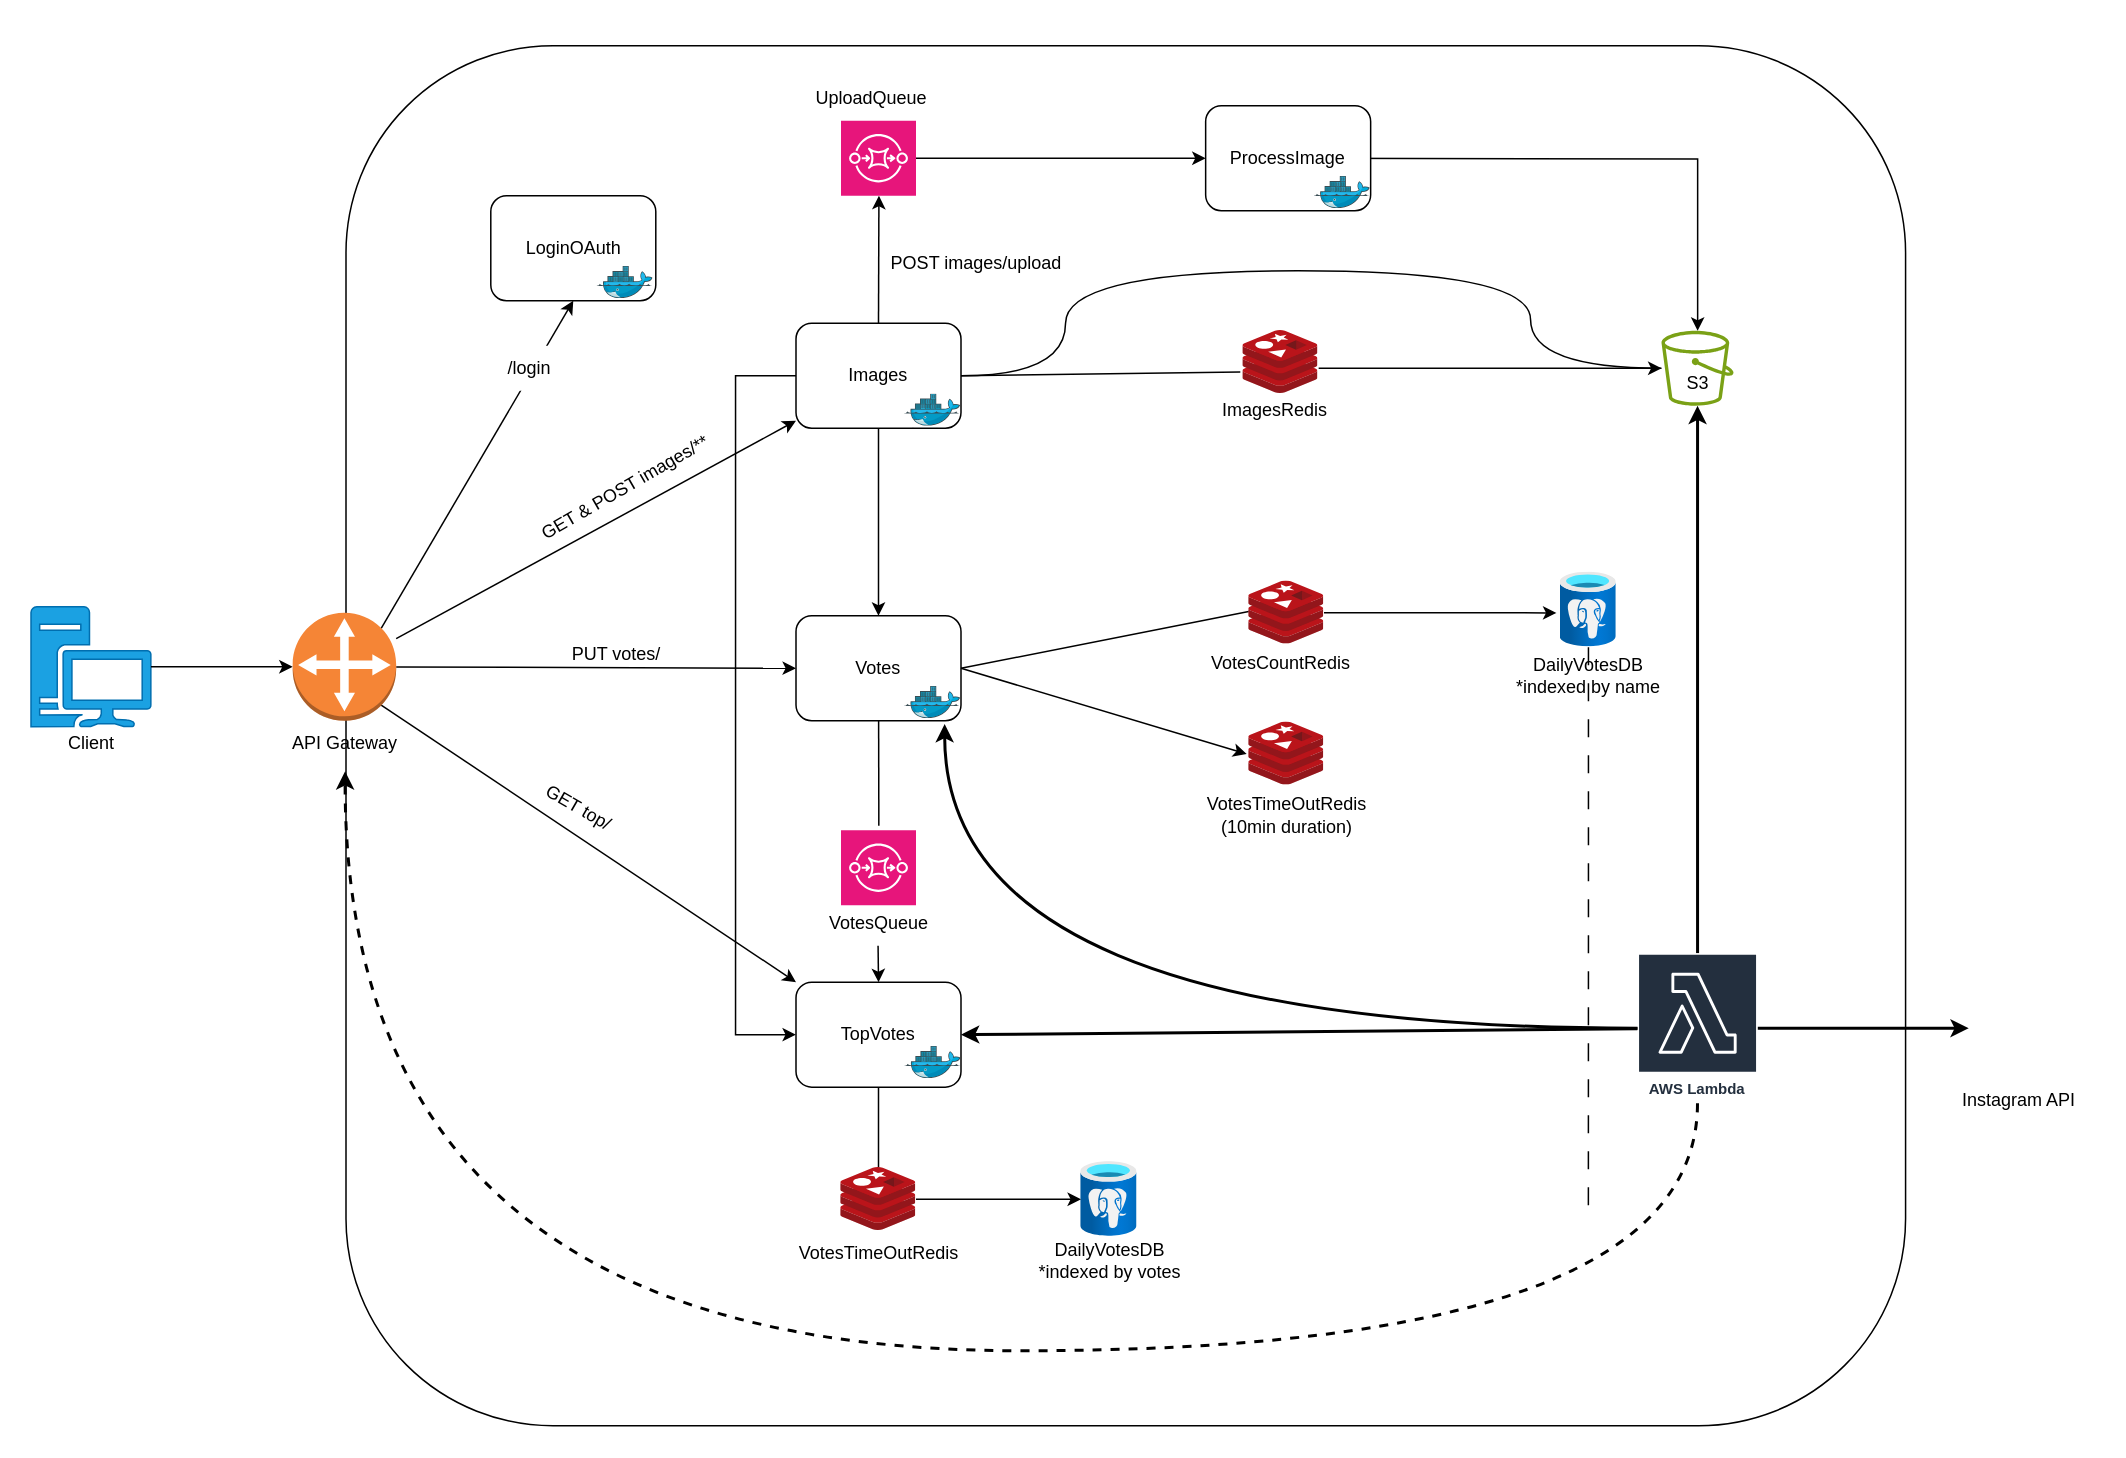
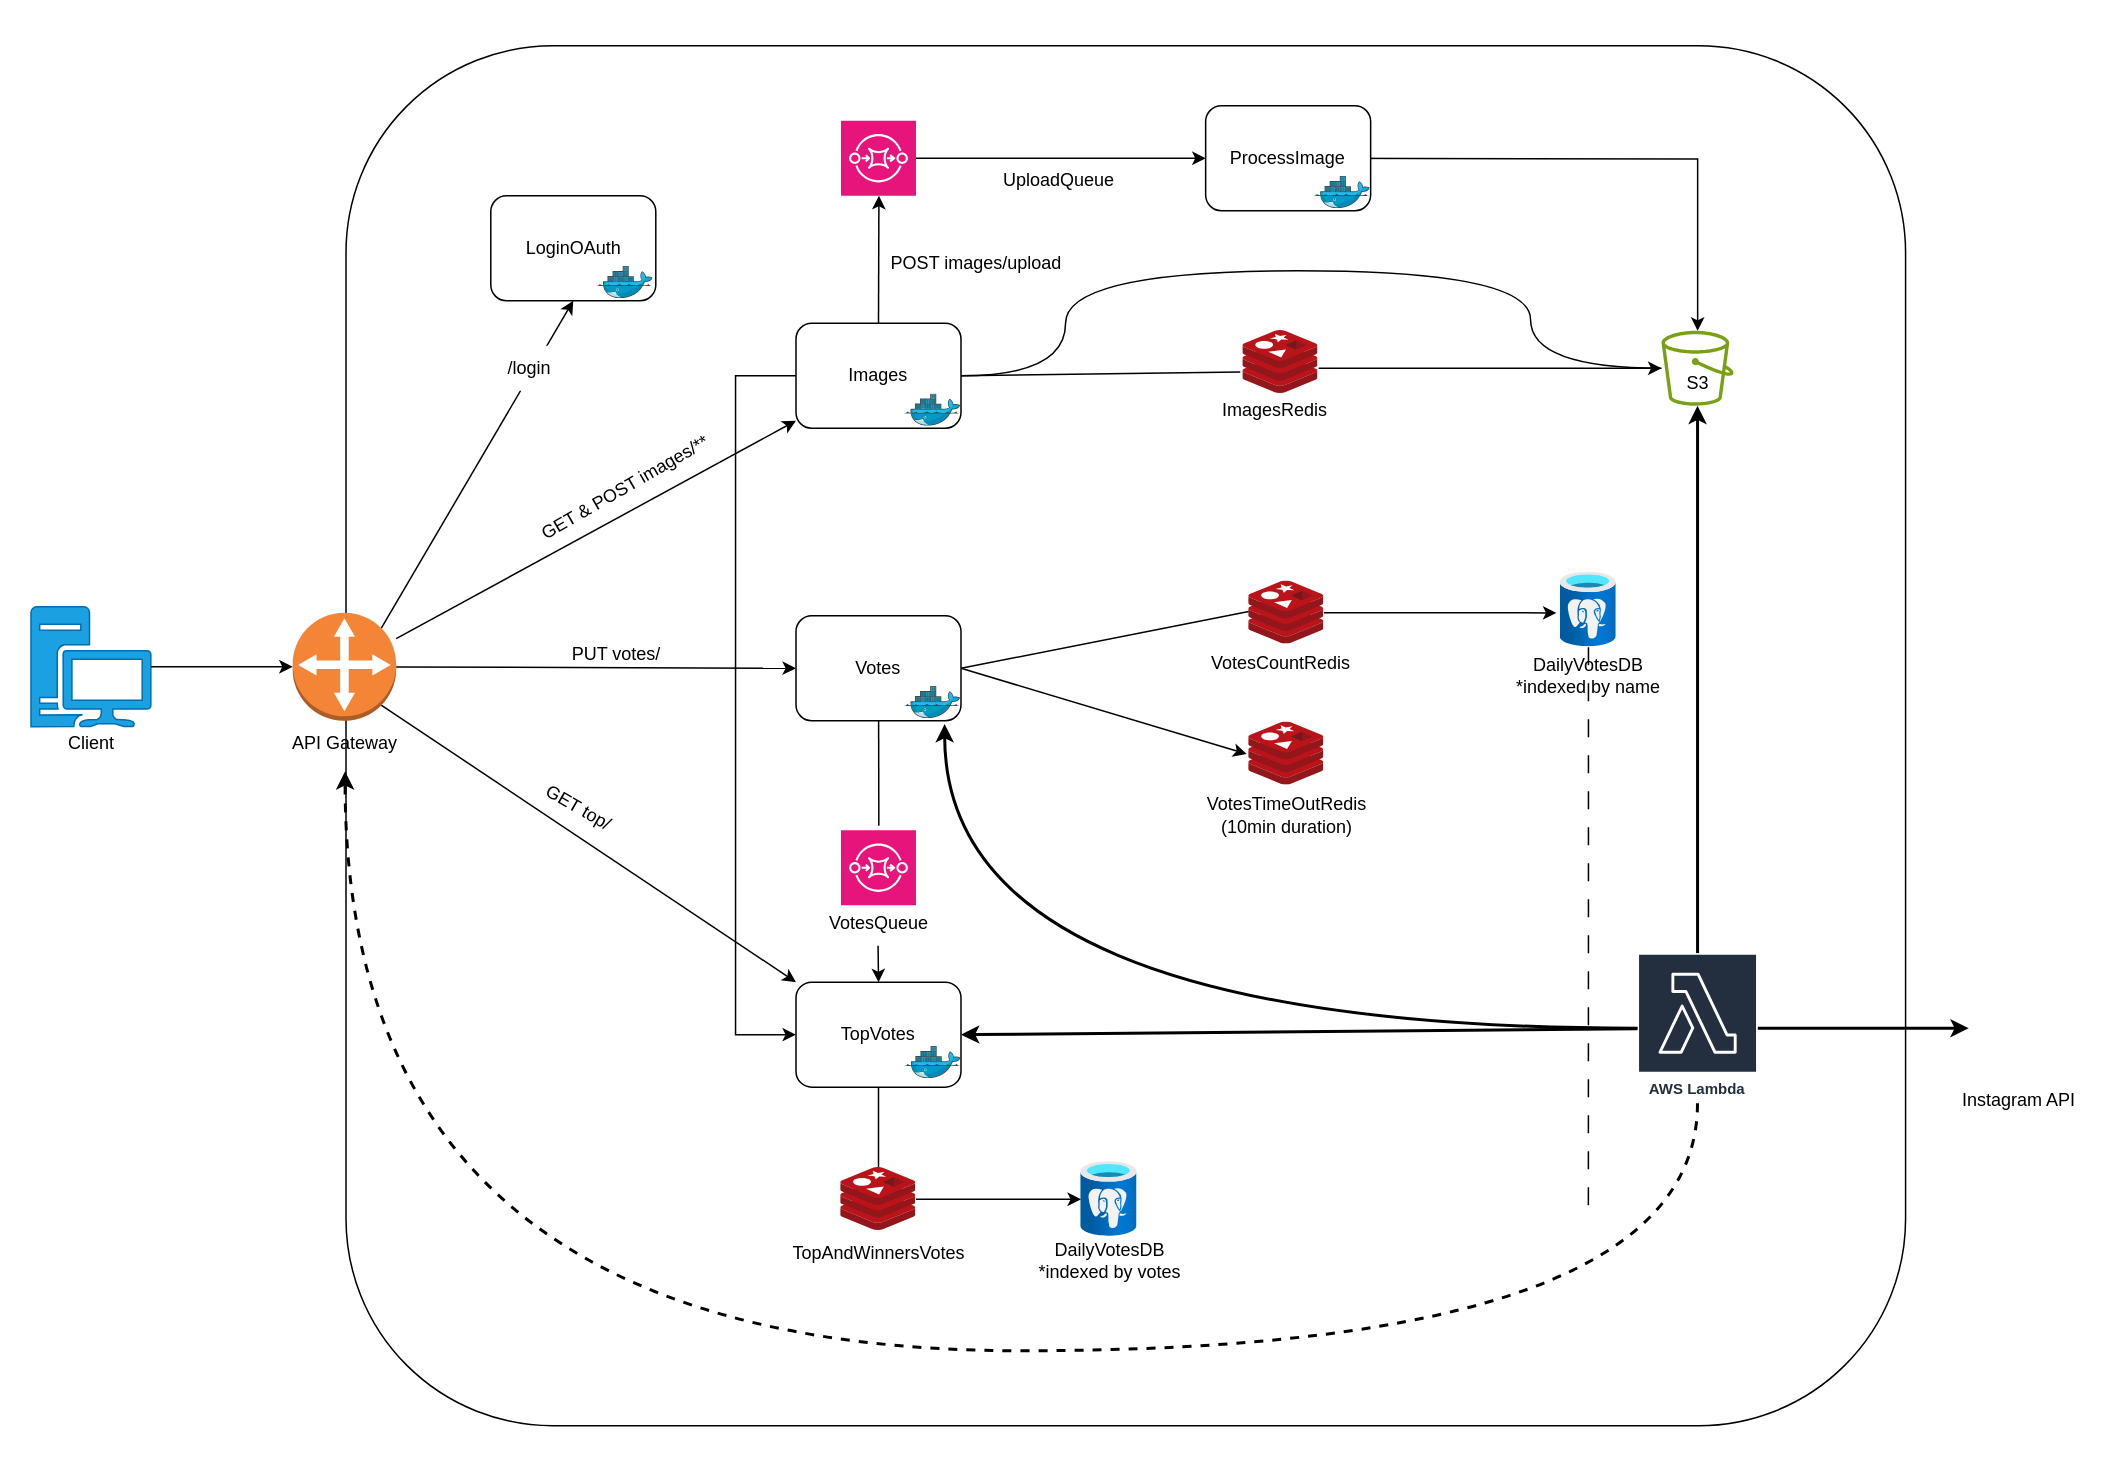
- <mxCell id="60" value="UploadQueue" style="text;html=1;align=center;verticalAlign=middle;resizable=0;points=[];autosize=1;strokeColor=none;fillColor=none;" vertex="1" parent="1"><mxGeometry x="530" y="50" width="100" height="30" as="geometry" /></mxCell>
+ <mxCell id="60" value="UploadQueue" style="text;html=1;align=center;verticalAlign=middle;resizable=0;points=[];autosize=1;strokeColor=none;fillColor=none;" vertex="1" parent="1"><mxGeometry x="655" y="105" width="100" height="30" as="geometry" /></mxCell>
- <mxCell id="18" style="edgeStyle=none;rounded=0;orthogonalLoop=1;jettySize=auto;html=1;exitX=0.5;exitY=1;exitDx=0;exitDy=0;entryX=0.5;entryY=0;entryDx=0;entryDy=0;" edge="1" parent="1" source="40" target="36"><mxGeometry relative="1" as="geometry"><mxPoint x="585.093" y="391" as="sourcePoint" /><mxPoint x="584.94" y="421" as="targetPoint" /></mxGeometry></mxCell>
- <mxCell id="57" value="VotesTimeOutRedis" style="text;html=1;align=center;verticalAlign=middle;resizable=0;points=[];autosize=1;strokeColor=none;fillColor=none;" vertex="1" parent="1"><mxGeometry x="515" y="820" width="140" height="30" as="geometry" /></mxCell>
+ <mxCell id="57" value="TopAndWinnersVotes" style="text;html=1;align=center;verticalAlign=middle;resizable=0;points=[];autosize=1;strokeColor=none;fillColor=none;" vertex="1" parent="1"><mxGeometry x="515" y="820" width="140" height="30" as="geometry" /></mxCell>
